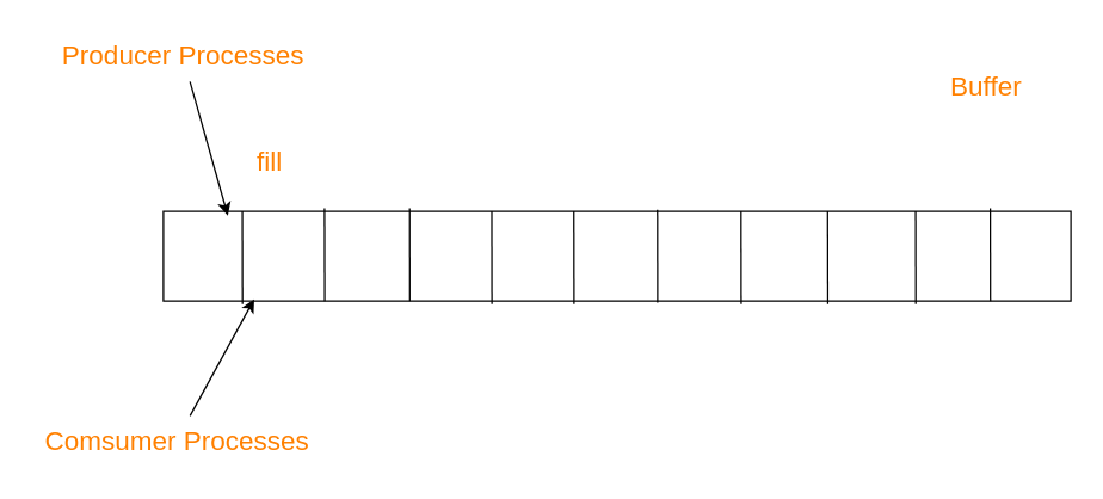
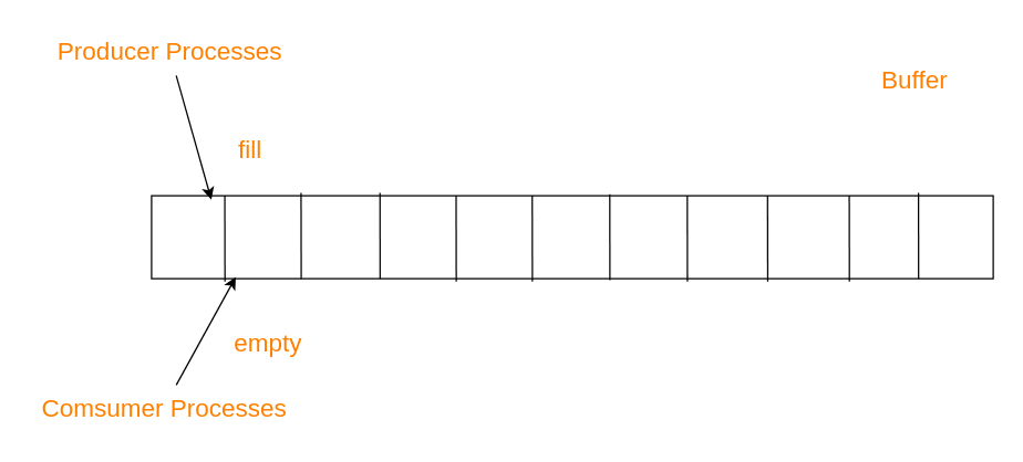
+ <mxCell id="19" value="empty" style="text;html=1;align=center;verticalAlign=middle;resizable=0;points=[];autosize=1;strokeColor=none;fillColor=none;fontSize=18;fontColor=#FF8000;" vertex="1" parent="1"><mxGeometry x="159" y="231" width="67" height="34" as="geometry" /></mxCell>
